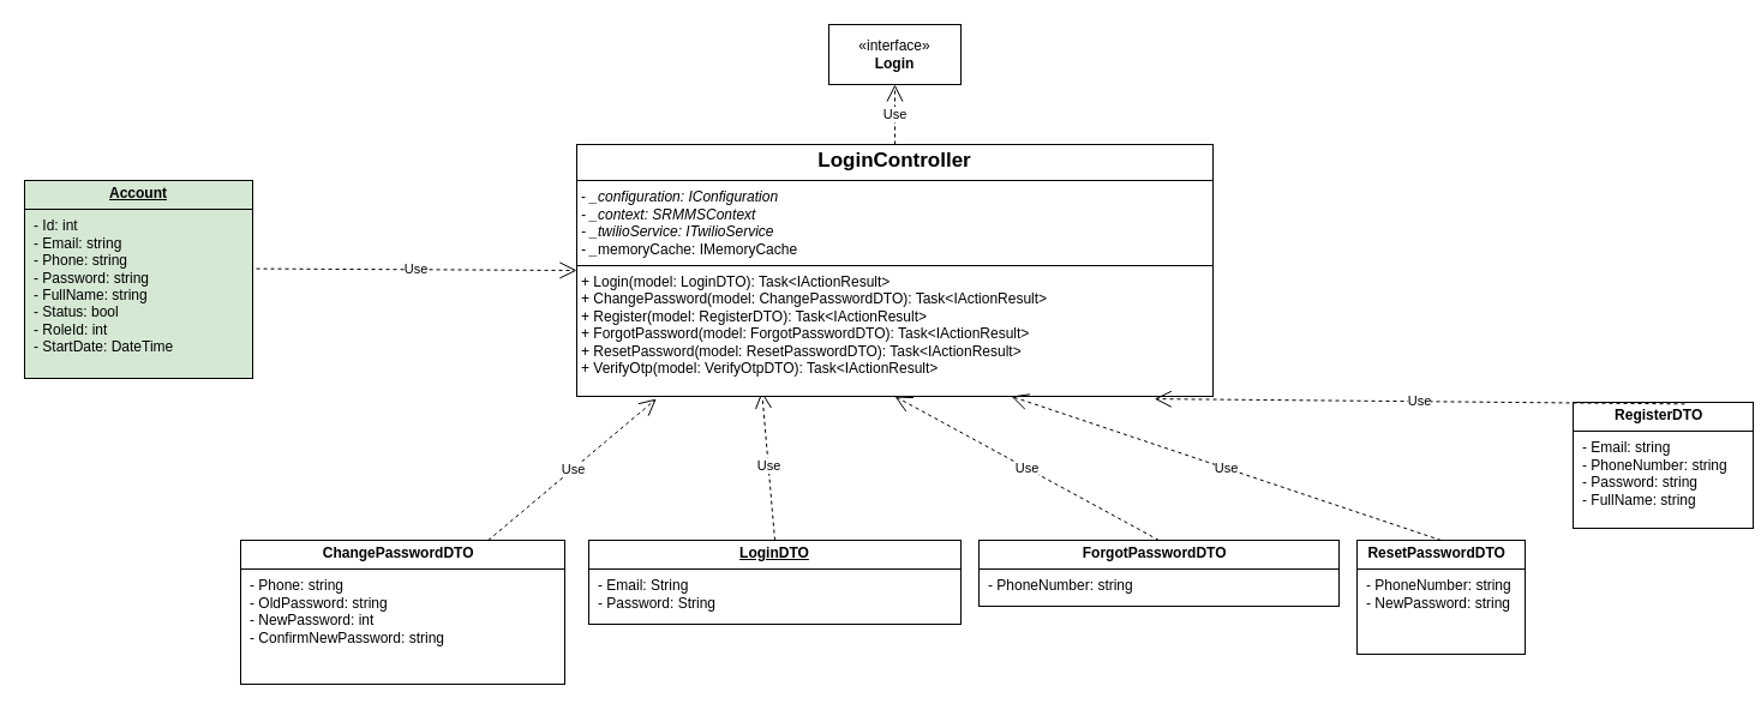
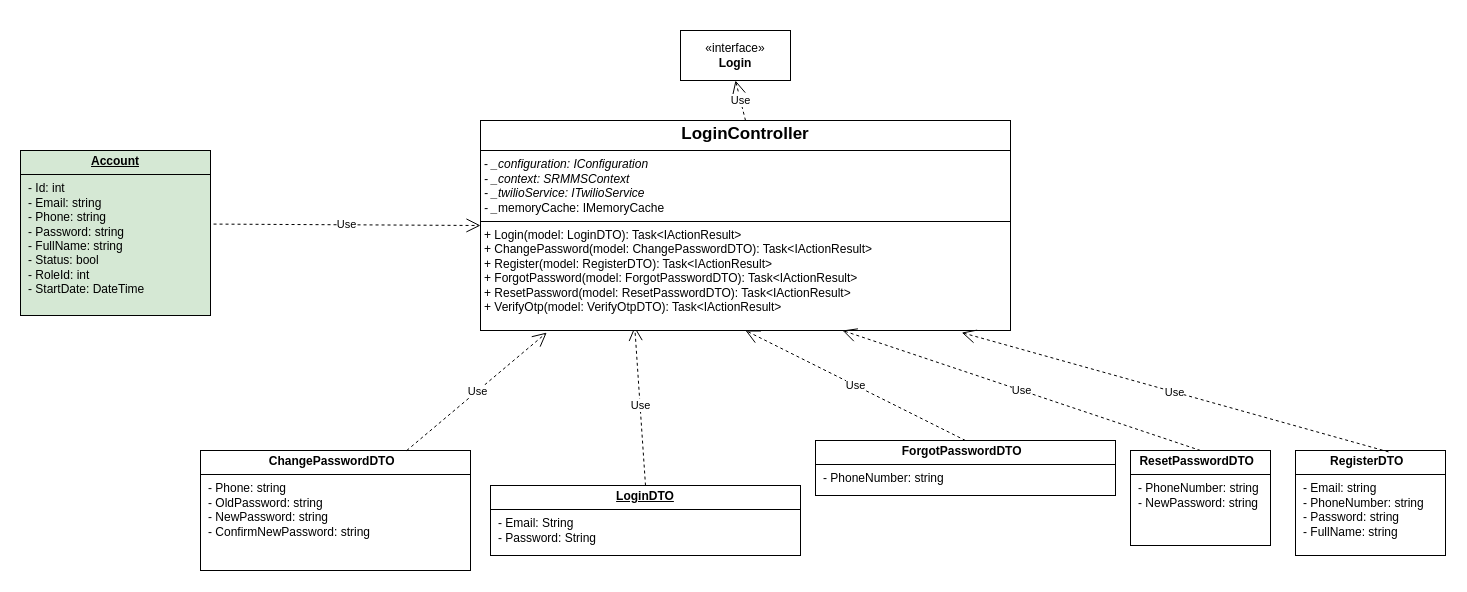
- <mxCell id="2" value="«interface»&lt;br&gt;&lt;b&gt;Login&lt;/b&gt;" style="html=1;whiteSpace=wrap;" vertex="1" parent="1"><mxGeometry x="690" y="20" width="110" height="50" as="geometry" /></mxCell>
+ <mxCell id="2" value="«interface»&lt;br&gt;&lt;b&gt;Login&lt;/b&gt;" style="html=1;whiteSpace=wrap;" vertex="1" parent="1"><mxGeometry x="680" y="30" width="110" height="50" as="geometry" /></mxCell>
- <mxCell id="13" value="&lt;p style=&quot;text-align: center; margin: 4px 0px 0px;&quot;&gt;&lt;b style=&quot;background-color: initial;&quot;&gt;RegisterDTO&lt;/b&gt;&lt;b&gt;&amp;nbsp;&lt;/b&gt;&amp;nbsp;&lt;/p&gt;&lt;hr size=&quot;1&quot; style=&quot;border-style:solid;&quot;&gt;&lt;p style=&quot;margin:0px;margin-left:8px;&quot;&gt;&lt;span style=&quot;background-color: initial;&quot;&gt;- Email: string&lt;br&gt;&lt;/span&gt;&lt;span style=&quot;background-color: initial;&quot;&gt;- PhoneNumber: string&amp;nbsp;&lt;/span&gt;&lt;/p&gt;&lt;p style=&quot;margin:0px;margin-left:8px;&quot;&gt;&lt;span style=&quot;background-color: initial;&quot;&gt;- Password: string&amp;nbsp;&lt;br&gt;&lt;/span&gt;&lt;span style=&quot;background-color: initial;&quot;&gt;- FullName: string&lt;/span&gt;&lt;span style=&quot;background-color: initial;&quot;&gt;&amp;nbsp;&lt;/span&gt;&lt;/p&gt;" style="verticalAlign=top;align=left;overflow=fill;html=1;whiteSpace=wrap;" vertex="1" parent="1"><mxGeometry x="1310" y="335" width="150" height="105" as="geometry" /></mxCell>
+ <mxCell id="13" value="&lt;p style=&quot;text-align: center; margin: 4px 0px 0px;&quot;&gt;&lt;b style=&quot;background-color: initial;&quot;&gt;RegisterDTO&lt;/b&gt;&lt;b&gt;&amp;nbsp;&lt;/b&gt;&amp;nbsp;&lt;/p&gt;&lt;hr size=&quot;1&quot; style=&quot;border-style:solid;&quot;&gt;&lt;p style=&quot;margin:0px;margin-left:8px;&quot;&gt;&lt;span style=&quot;background-color: initial;&quot;&gt;- Email: string&lt;br&gt;&lt;/span&gt;&lt;span style=&quot;background-color: initial;&quot;&gt;- PhoneNumber: string&amp;nbsp;&lt;/span&gt;&lt;/p&gt;&lt;p style=&quot;margin:0px;margin-left:8px;&quot;&gt;&lt;span style=&quot;background-color: initial;&quot;&gt;- Password: string&amp;nbsp;&lt;br&gt;&lt;/span&gt;&lt;span style=&quot;background-color: initial;&quot;&gt;- FullName: string&lt;/span&gt;&lt;span style=&quot;background-color: initial;&quot;&gt;&amp;nbsp;&lt;/span&gt;&lt;/p&gt;" style="verticalAlign=top;align=left;overflow=fill;html=1;whiteSpace=wrap;" vertex="1" parent="1"><mxGeometry x="1295" y="450" width="150" height="105" as="geometry" /></mxCell>
- <mxCell id="11" value="&lt;p style=&quot;text-align: center; margin: 4px 0px 0px;&quot;&gt;&lt;b style=&quot;background-color: initial;&quot;&gt;ForgotPasswordDTO&lt;/b&gt;&lt;b&gt;&amp;nbsp;&lt;/b&gt;&amp;nbsp;&lt;/p&gt;&lt;hr size=&quot;1&quot; style=&quot;border-style:solid;&quot;&gt;&lt;p style=&quot;margin:0px;margin-left:8px;&quot;&gt;- PhoneNumber: string&lt;/p&gt;" style="verticalAlign=top;align=left;overflow=fill;html=1;whiteSpace=wrap;" vertex="1" parent="1"><mxGeometry x="815" y="450" width="300" height="55" as="geometry" /></mxCell>
+ <mxCell id="11" value="&lt;p style=&quot;text-align: center; margin: 4px 0px 0px;&quot;&gt;&lt;b style=&quot;background-color: initial;&quot;&gt;ForgotPasswordDTO&lt;/b&gt;&lt;b&gt;&amp;nbsp;&lt;/b&gt;&amp;nbsp;&lt;/p&gt;&lt;hr size=&quot;1&quot; style=&quot;border-style:solid;&quot;&gt;&lt;p style=&quot;margin:0px;margin-left:8px;&quot;&gt;- PhoneNumber: string&lt;/p&gt;" style="verticalAlign=top;align=left;overflow=fill;html=1;whiteSpace=wrap;" vertex="1" parent="1"><mxGeometry x="815" y="440" width="300" height="55" as="geometry" /></mxCell>
- <mxCell id="4" value="&lt;p style=&quot;text-align: center; margin: 4px 0px 0px;&quot;&gt;&lt;span style=&quot;background-color: initial; text-align: left;&quot;&gt;&lt;b&gt;&lt;u&gt;LoginDTO&lt;/u&gt;&lt;/b&gt;&lt;/span&gt;&lt;br&gt;&lt;/p&gt;&lt;hr size=&quot;1&quot; style=&quot;border-style:solid;&quot;&gt;&lt;p style=&quot;margin:0px;margin-left:8px;&quot;&gt;- Email: String&lt;/p&gt;&lt;p style=&quot;margin:0px;margin-left:8px;&quot;&gt;&lt;span style=&quot;background-color: initial;&quot;&gt;- Password: String&lt;/span&gt;&lt;/p&gt;" style="verticalAlign=top;align=left;overflow=fill;html=1;whiteSpace=wrap;" vertex="1" parent="1"><mxGeometry x="490" y="450" width="310" height="70" as="geometry" /></mxCell>
+ <mxCell id="4" value="&lt;p style=&quot;text-align: center; margin: 4px 0px 0px;&quot;&gt;&lt;span style=&quot;background-color: initial; text-align: left;&quot;&gt;&lt;b&gt;&lt;u&gt;LoginDTO&lt;/u&gt;&lt;/b&gt;&lt;/span&gt;&lt;br&gt;&lt;/p&gt;&lt;hr size=&quot;1&quot; style=&quot;border-style:solid;&quot;&gt;&lt;p style=&quot;margin:0px;margin-left:8px;&quot;&gt;- Email: String&lt;/p&gt;&lt;p style=&quot;margin:0px;margin-left:8px;&quot;&gt;&lt;span style=&quot;background-color: initial;&quot;&gt;- Password: String&lt;/span&gt;&lt;/p&gt;" style="verticalAlign=top;align=left;overflow=fill;html=1;whiteSpace=wrap;" vertex="1" parent="1"><mxGeometry x="490" y="485" width="310" height="70" as="geometry" /></mxCell>
- <mxCell id="5" value="&lt;p style=&quot;text-align: center; margin: 4px 0px 0px;&quot;&gt;&lt;b&gt;ChangePasswordDTO&amp;nbsp;&lt;/b&gt;&amp;nbsp;&lt;/p&gt;&lt;hr size=&quot;1&quot; style=&quot;border-style:solid;&quot;&gt;&lt;p style=&quot;margin:0px;margin-left:8px;&quot;&gt;- Phone: string&lt;/p&gt;&lt;p style=&quot;margin:0px;margin-left:8px;&quot;&gt;- OldPassword: string&amp;nbsp;&lt;br&gt;- NewPassword: int&amp;nbsp;&lt;br&gt;&lt;span class=&quot;hljs-code&quot;&gt;- ConfirmNewPassword: string&lt;/span&gt;&lt;/p&gt;&lt;p style=&quot;margin:0px;margin-left:8px;&quot;&gt;&lt;br&gt;&lt;/p&gt;" style="verticalAlign=top;align=left;overflow=fill;html=1;whiteSpace=wrap;" vertex="1" parent="1"><mxGeometry x="200" y="450" width="270" height="120" as="geometry" /></mxCell>
+ <mxCell id="5" value="&lt;p style=&quot;text-align: center; margin: 4px 0px 0px;&quot;&gt;&lt;b&gt;ChangePasswordDTO&amp;nbsp;&lt;/b&gt;&amp;nbsp;&lt;/p&gt;&lt;hr size=&quot;1&quot; style=&quot;border-style:solid;&quot;&gt;&lt;p style=&quot;margin:0px;margin-left:8px;&quot;&gt;- Phone: string&lt;/p&gt;&lt;p style=&quot;margin:0px;margin-left:8px;&quot;&gt;- OldPassword: string&amp;nbsp;&lt;br&gt;- NewPassword: string&amp;nbsp;&lt;br&gt;&lt;span class=&quot;hljs-code&quot;&gt;- ConfirmNewPassword: string&lt;/span&gt;&lt;/p&gt;&lt;p style=&quot;margin:0px;margin-left:8px;&quot;&gt;&lt;br&gt;&lt;/p&gt;" style="verticalAlign=top;align=left;overflow=fill;html=1;whiteSpace=wrap;" vertex="1" parent="1"><mxGeometry x="200" y="450" width="270" height="120" as="geometry" /></mxCell>
